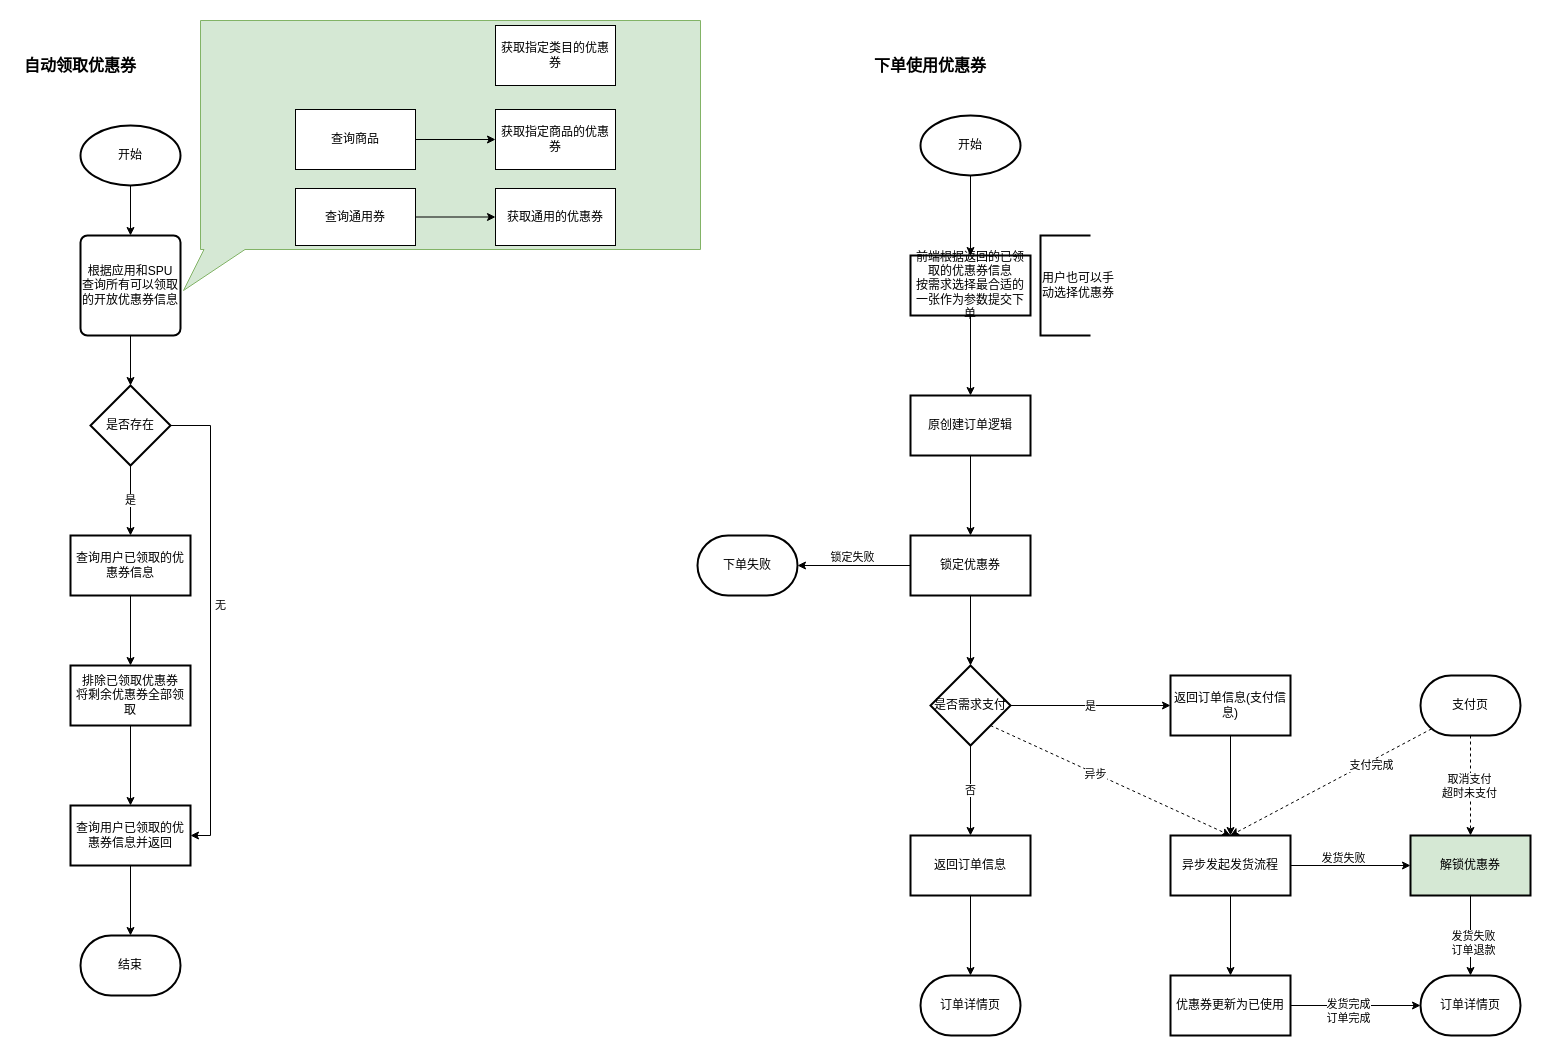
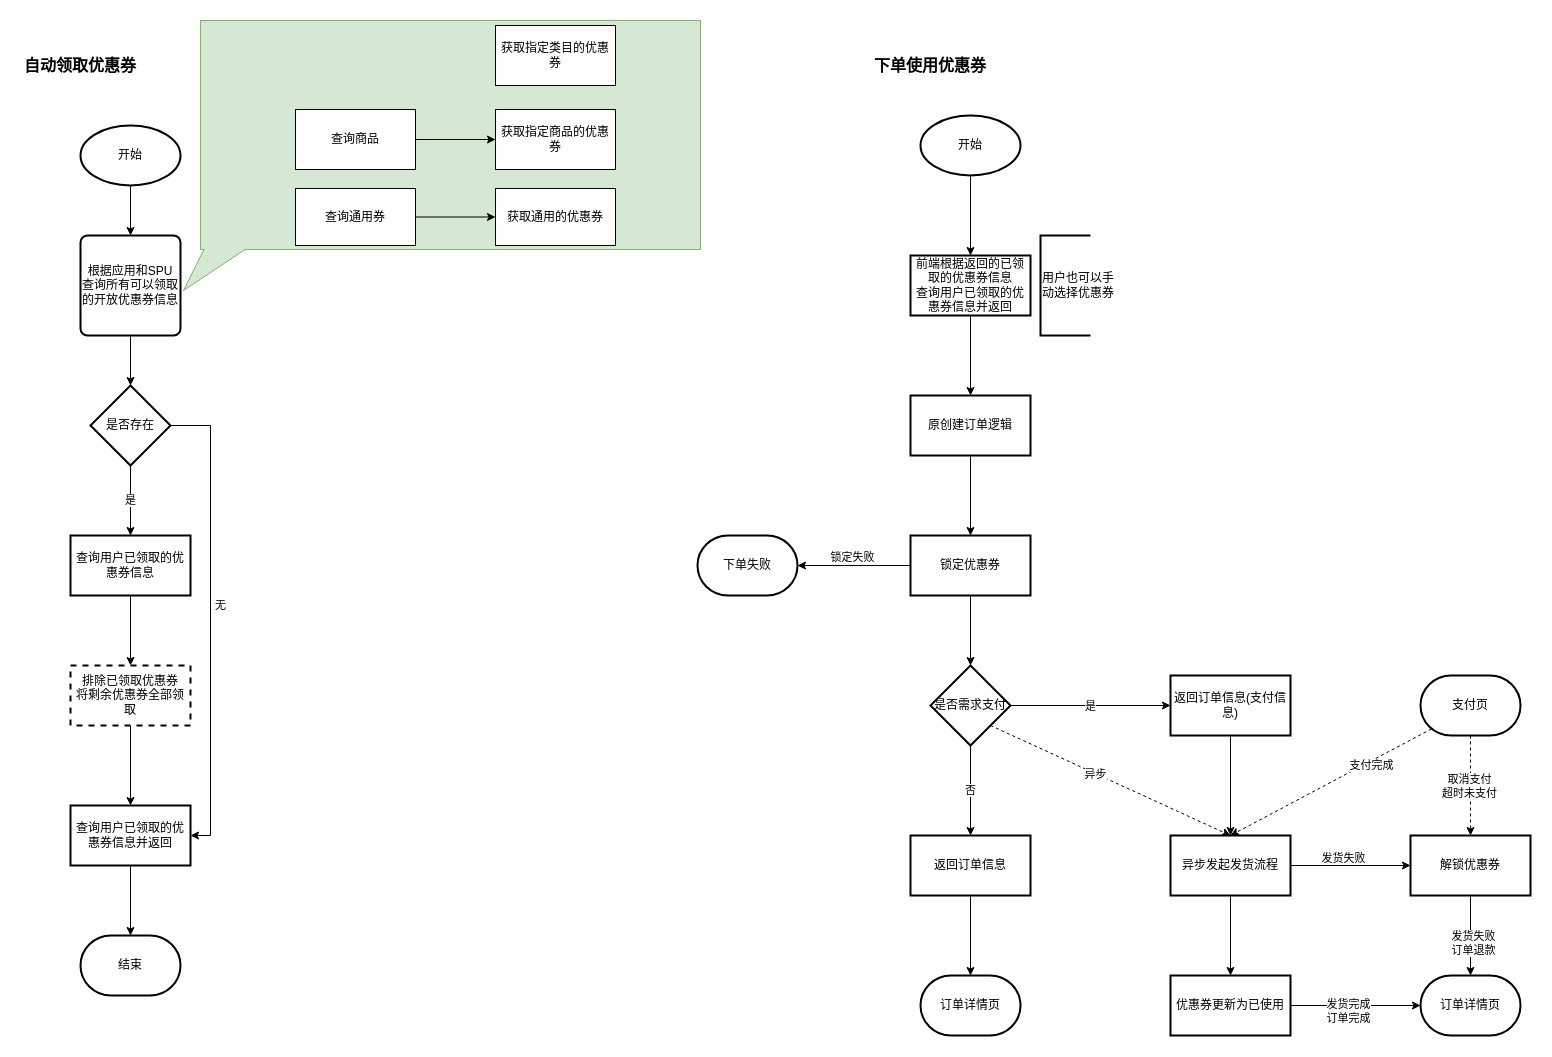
- <mxCell id="30" value="前端根据返回的已领取的优惠券信息&lt;div&gt;按需求选择最合适的一张作为参数提交下单&lt;/div&gt;" style="whiteSpace=wrap;html=1;strokeWidth=2;" parent="1" vertex="1"><mxGeometry x="910" y="255" width="120" height="60" as="geometry" /></mxCell>
+ <mxCell id="30" value="前端根据返回的已领取的优惠券信息&lt;div&gt;查询用户已领取的优惠券信息并返回&lt;/div&gt;" style="whiteSpace=wrap;html=1;strokeWidth=2;" parent="1" vertex="1"><mxGeometry x="910" y="255" width="120" height="60" as="geometry" /></mxCell>
- <mxCell id="23" value="排除已领取优惠券&lt;div&gt;将剩余优惠券全部领取&lt;/div&gt;" style="whiteSpace=wrap;html=1;strokeWidth=2;" parent="1" vertex="1"><mxGeometry x="70" y="665" width="120" height="60" as="geometry" /></mxCell>
+ <mxCell id="23" value="排除已领取优惠券&lt;div&gt;将剩余优惠券全部领取&lt;/div&gt;" style="whiteSpace=wrap;html=1;strokeWidth=2;dashed=1;" parent="1" vertex="1"><mxGeometry x="70" y="665" width="120" height="60" as="geometry" /></mxCell>
- <mxCell id="57" value="解锁优惠券" style="whiteSpace=wrap;html=1;strokeWidth=2;fillColor=#d5e8d4;" vertex="1" parent="1"><mxGeometry x="1410" y="835" width="120" height="60" as="geometry" /></mxCell>
+ <mxCell id="57" value="解锁优惠券" style="whiteSpace=wrap;html=1;strokeWidth=2;" vertex="1" parent="1"><mxGeometry x="1410" y="835" width="120" height="60" as="geometry" /></mxCell>
